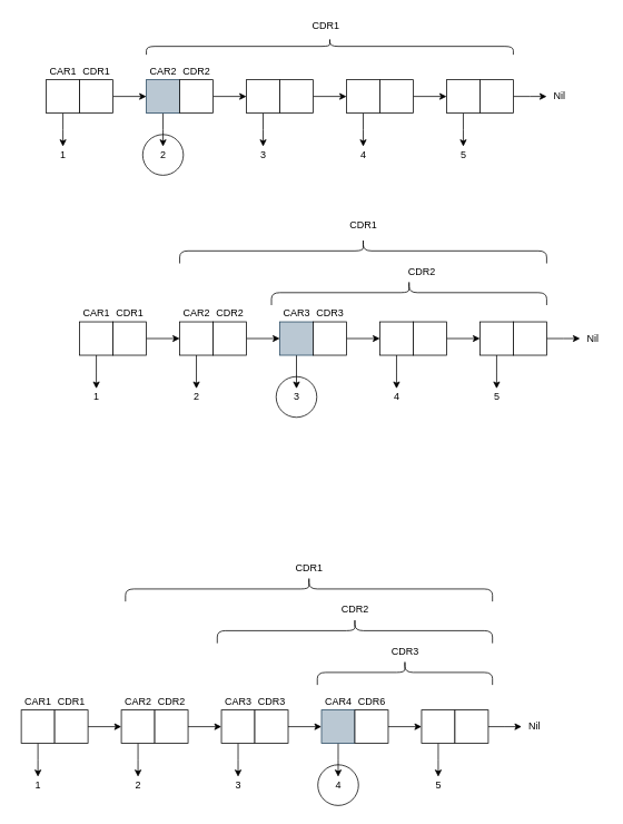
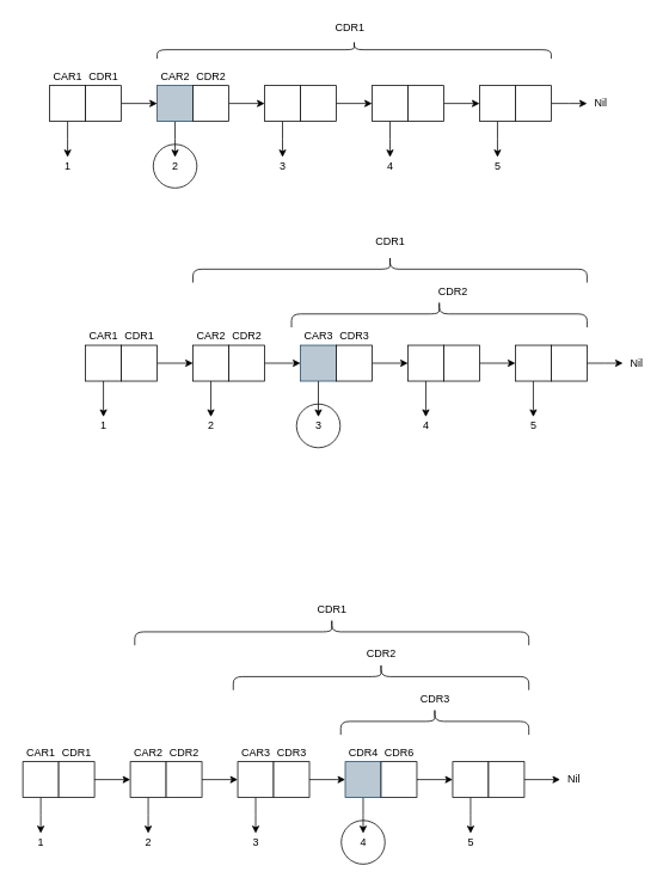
- <mxCell id="109" value="CAR4" style="text;html=1;align=center;verticalAlign=middle;resizable=0;points=[];autosize=1;" parent="1" vertex="1"><mxGeometry x="380" y="830" width="50" height="20" as="geometry" /></mxCell>
+ <mxCell id="109" value="CDR4" style="text;html=1;align=center;verticalAlign=middle;resizable=0;points=[];autosize=1;" parent="1" vertex="1"><mxGeometry x="380" y="830" width="50" height="20" as="geometry" /></mxCell>
